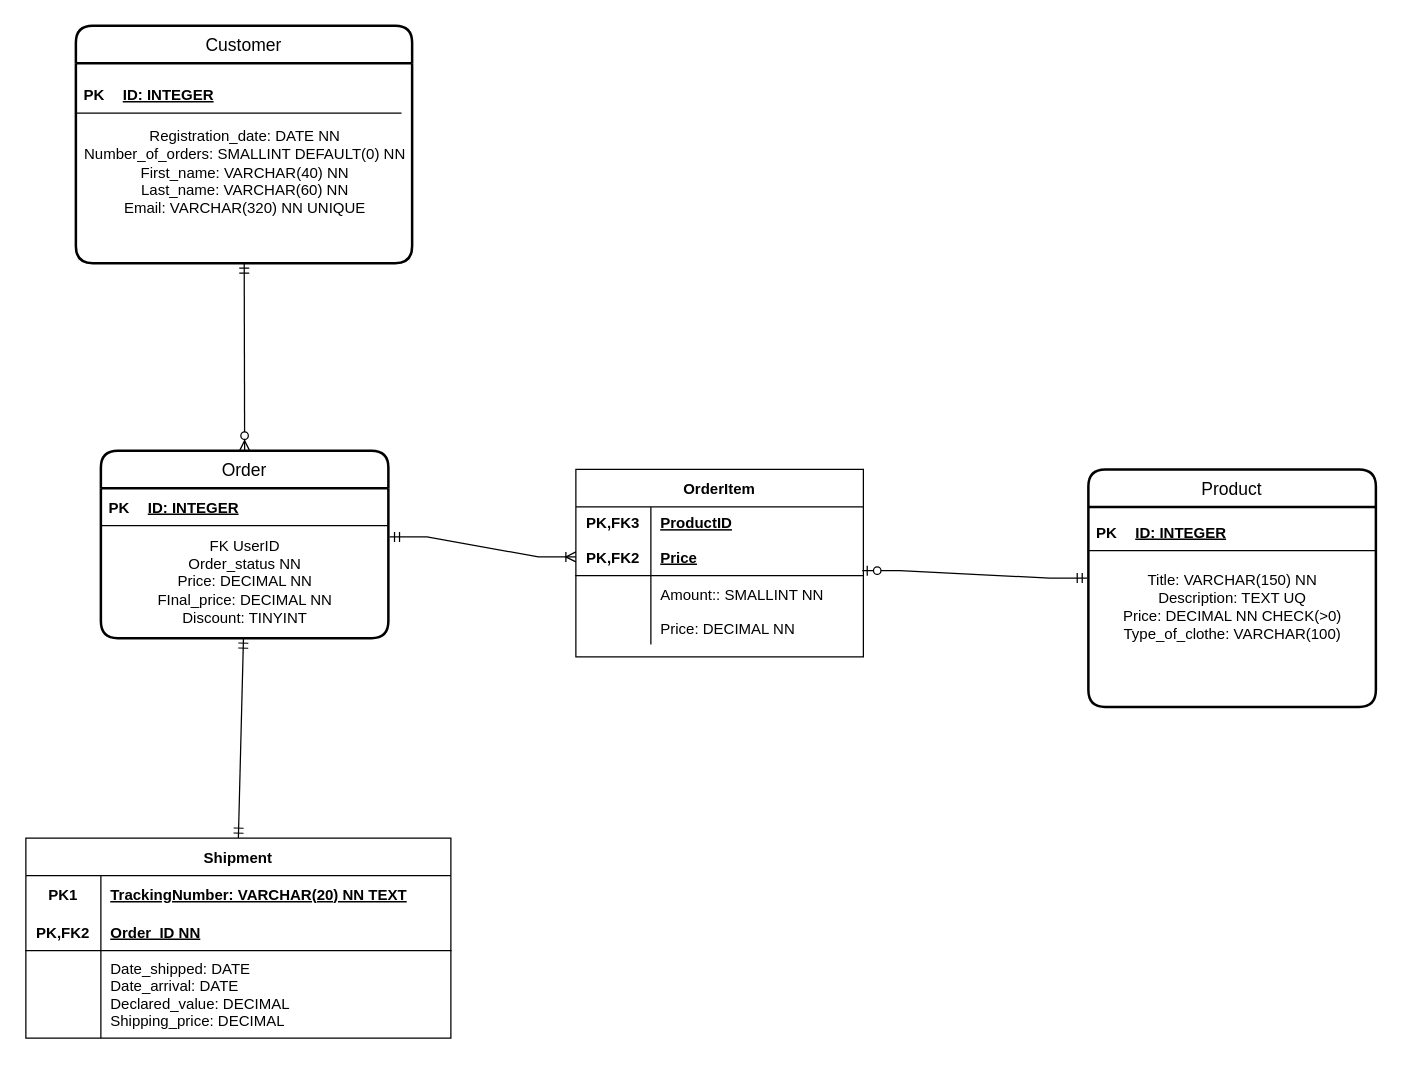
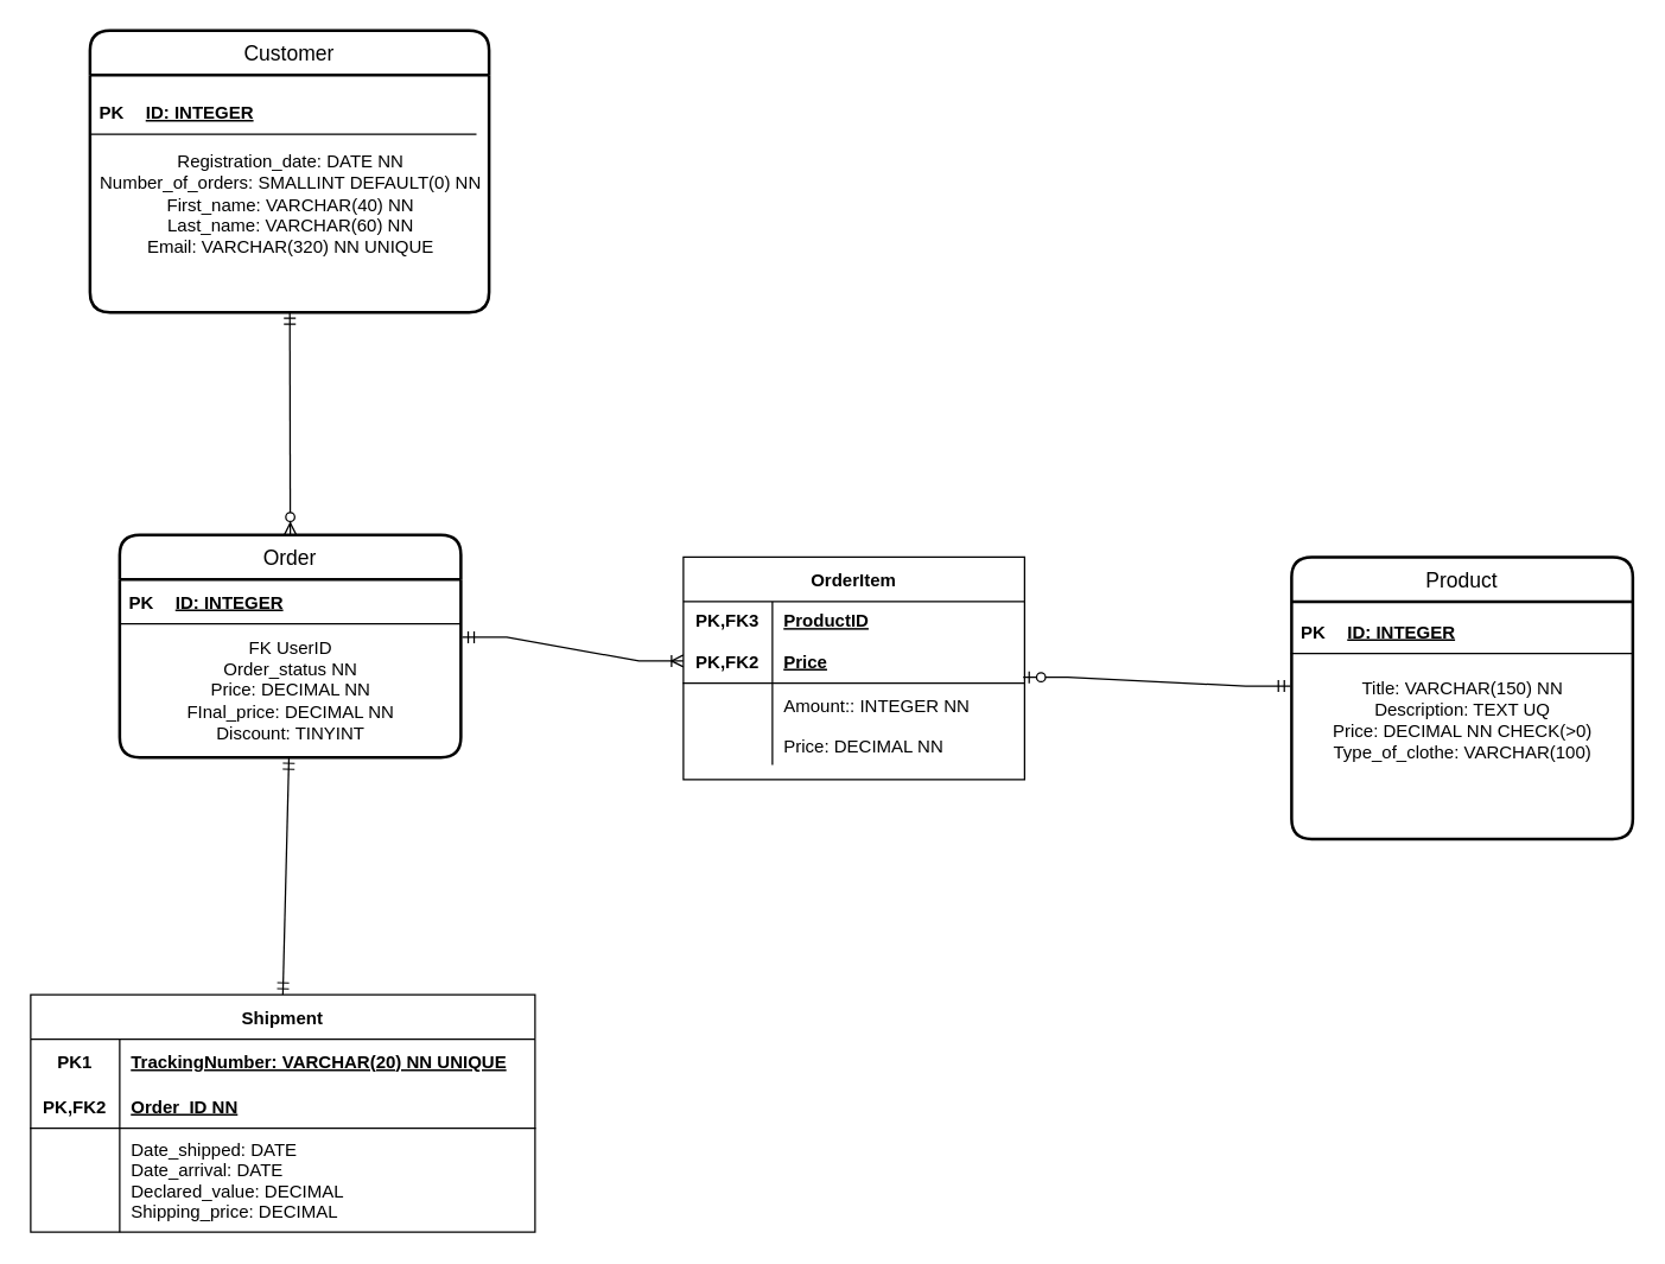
- <mxCell id="41" value="Amount:: SMALLINT NN" style="shape=partialRectangle;connectable=0;fillColor=none;top=0;left=0;bottom=0;right=0;align=left;spacingLeft=6;overflow=hidden;" parent="39" vertex="1"><mxGeometry x="60" width="170" height="30" as="geometry"><mxRectangle width="170" height="30" as="alternateBounds" /></mxGeometry></mxCell>
+ <mxCell id="41" value="Amount:: INTEGER NN" style="shape=partialRectangle;connectable=0;fillColor=none;top=0;left=0;bottom=0;right=0;align=left;spacingLeft=6;overflow=hidden;" parent="39" vertex="1"><mxGeometry x="60" width="170" height="30" as="geometry"><mxRectangle width="170" height="30" as="alternateBounds" /></mxGeometry></mxCell>
- <mxCell id="25" value="TrackingNumber: VARCHAR(20) NN TEXT" style="shape=partialRectangle;connectable=0;fillColor=none;top=0;left=0;bottom=0;right=0;align=left;spacingLeft=6;fontStyle=5;overflow=hidden;" parent="23" vertex="1"><mxGeometry x="60" width="280" height="30" as="geometry"><mxRectangle width="280" height="30" as="alternateBounds" /></mxGeometry></mxCell>
+ <mxCell id="25" value="TrackingNumber: VARCHAR(20) NN UNIQUE" style="shape=partialRectangle;connectable=0;fillColor=none;top=0;left=0;bottom=0;right=0;align=left;spacingLeft=6;fontStyle=5;overflow=hidden;" parent="23" vertex="1"><mxGeometry x="60" width="280" height="30" as="geometry"><mxRectangle width="280" height="30" as="alternateBounds" /></mxGeometry></mxCell>
